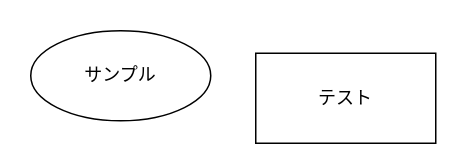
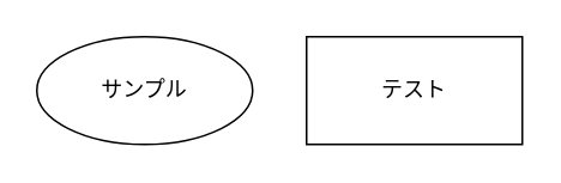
- <mxCell id="2" value="テスト" style="rounded=0;whiteSpace=wrap;html=1;" vertex="1" parent="1"><mxGeometry x="170" y="35" width="120" height="60" as="geometry" /></mxCell>
+ <mxCell id="2" value="テスト" style="rounded=0;whiteSpace=wrap;html=1;" vertex="1" parent="1"><mxGeometry x="170" y="20" width="120" height="60" as="geometry" /></mxCell>
